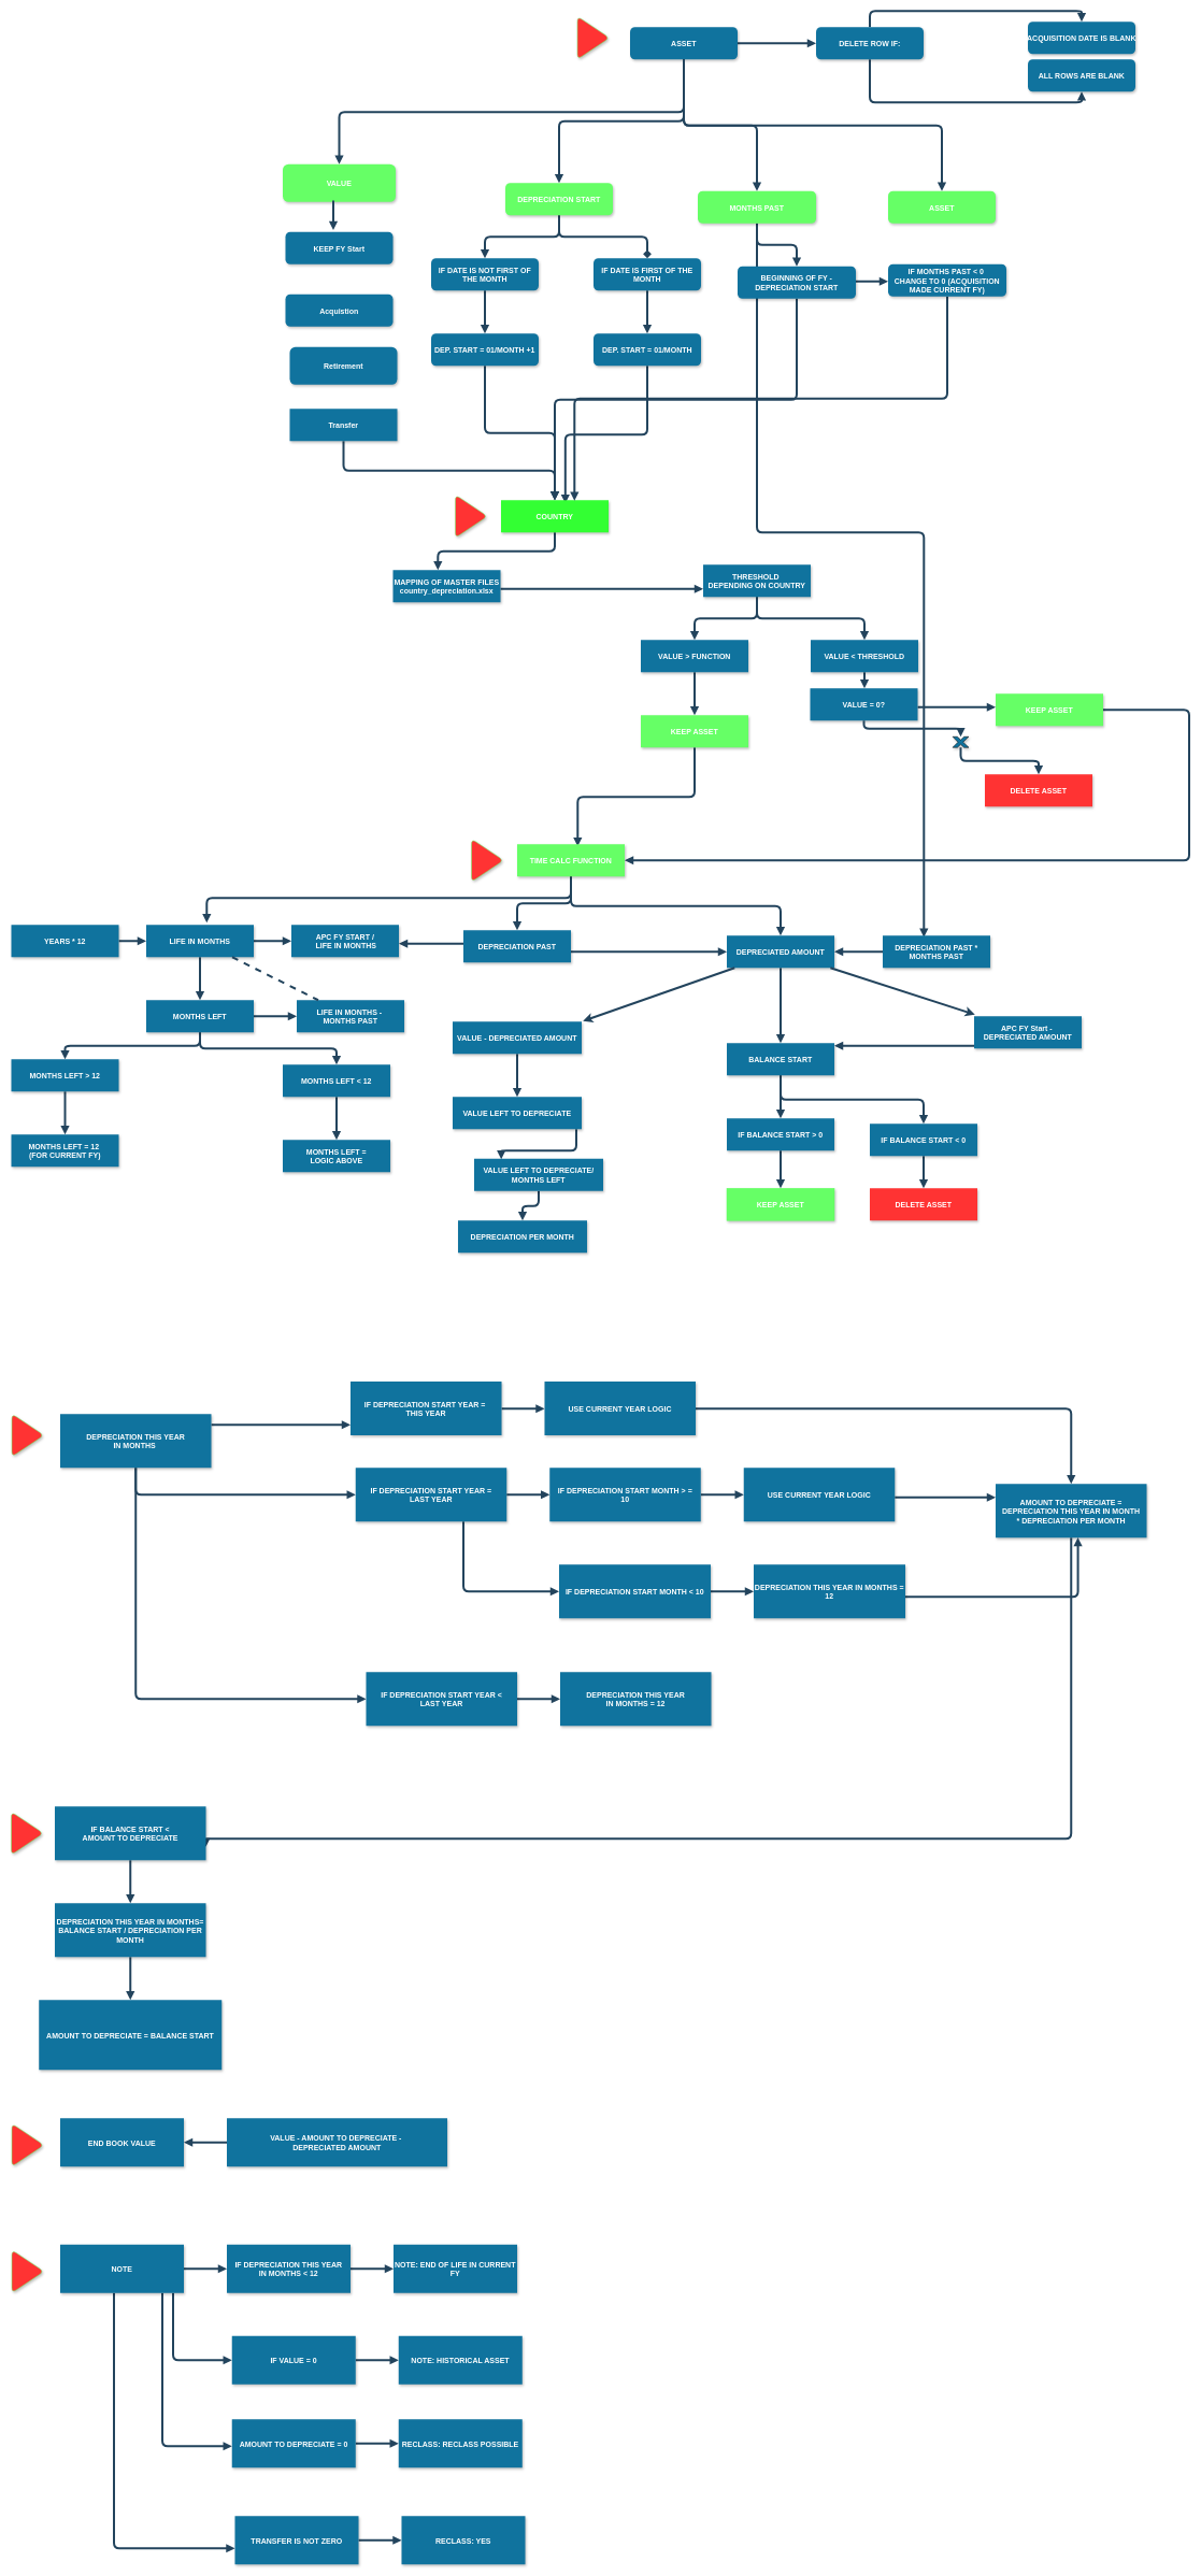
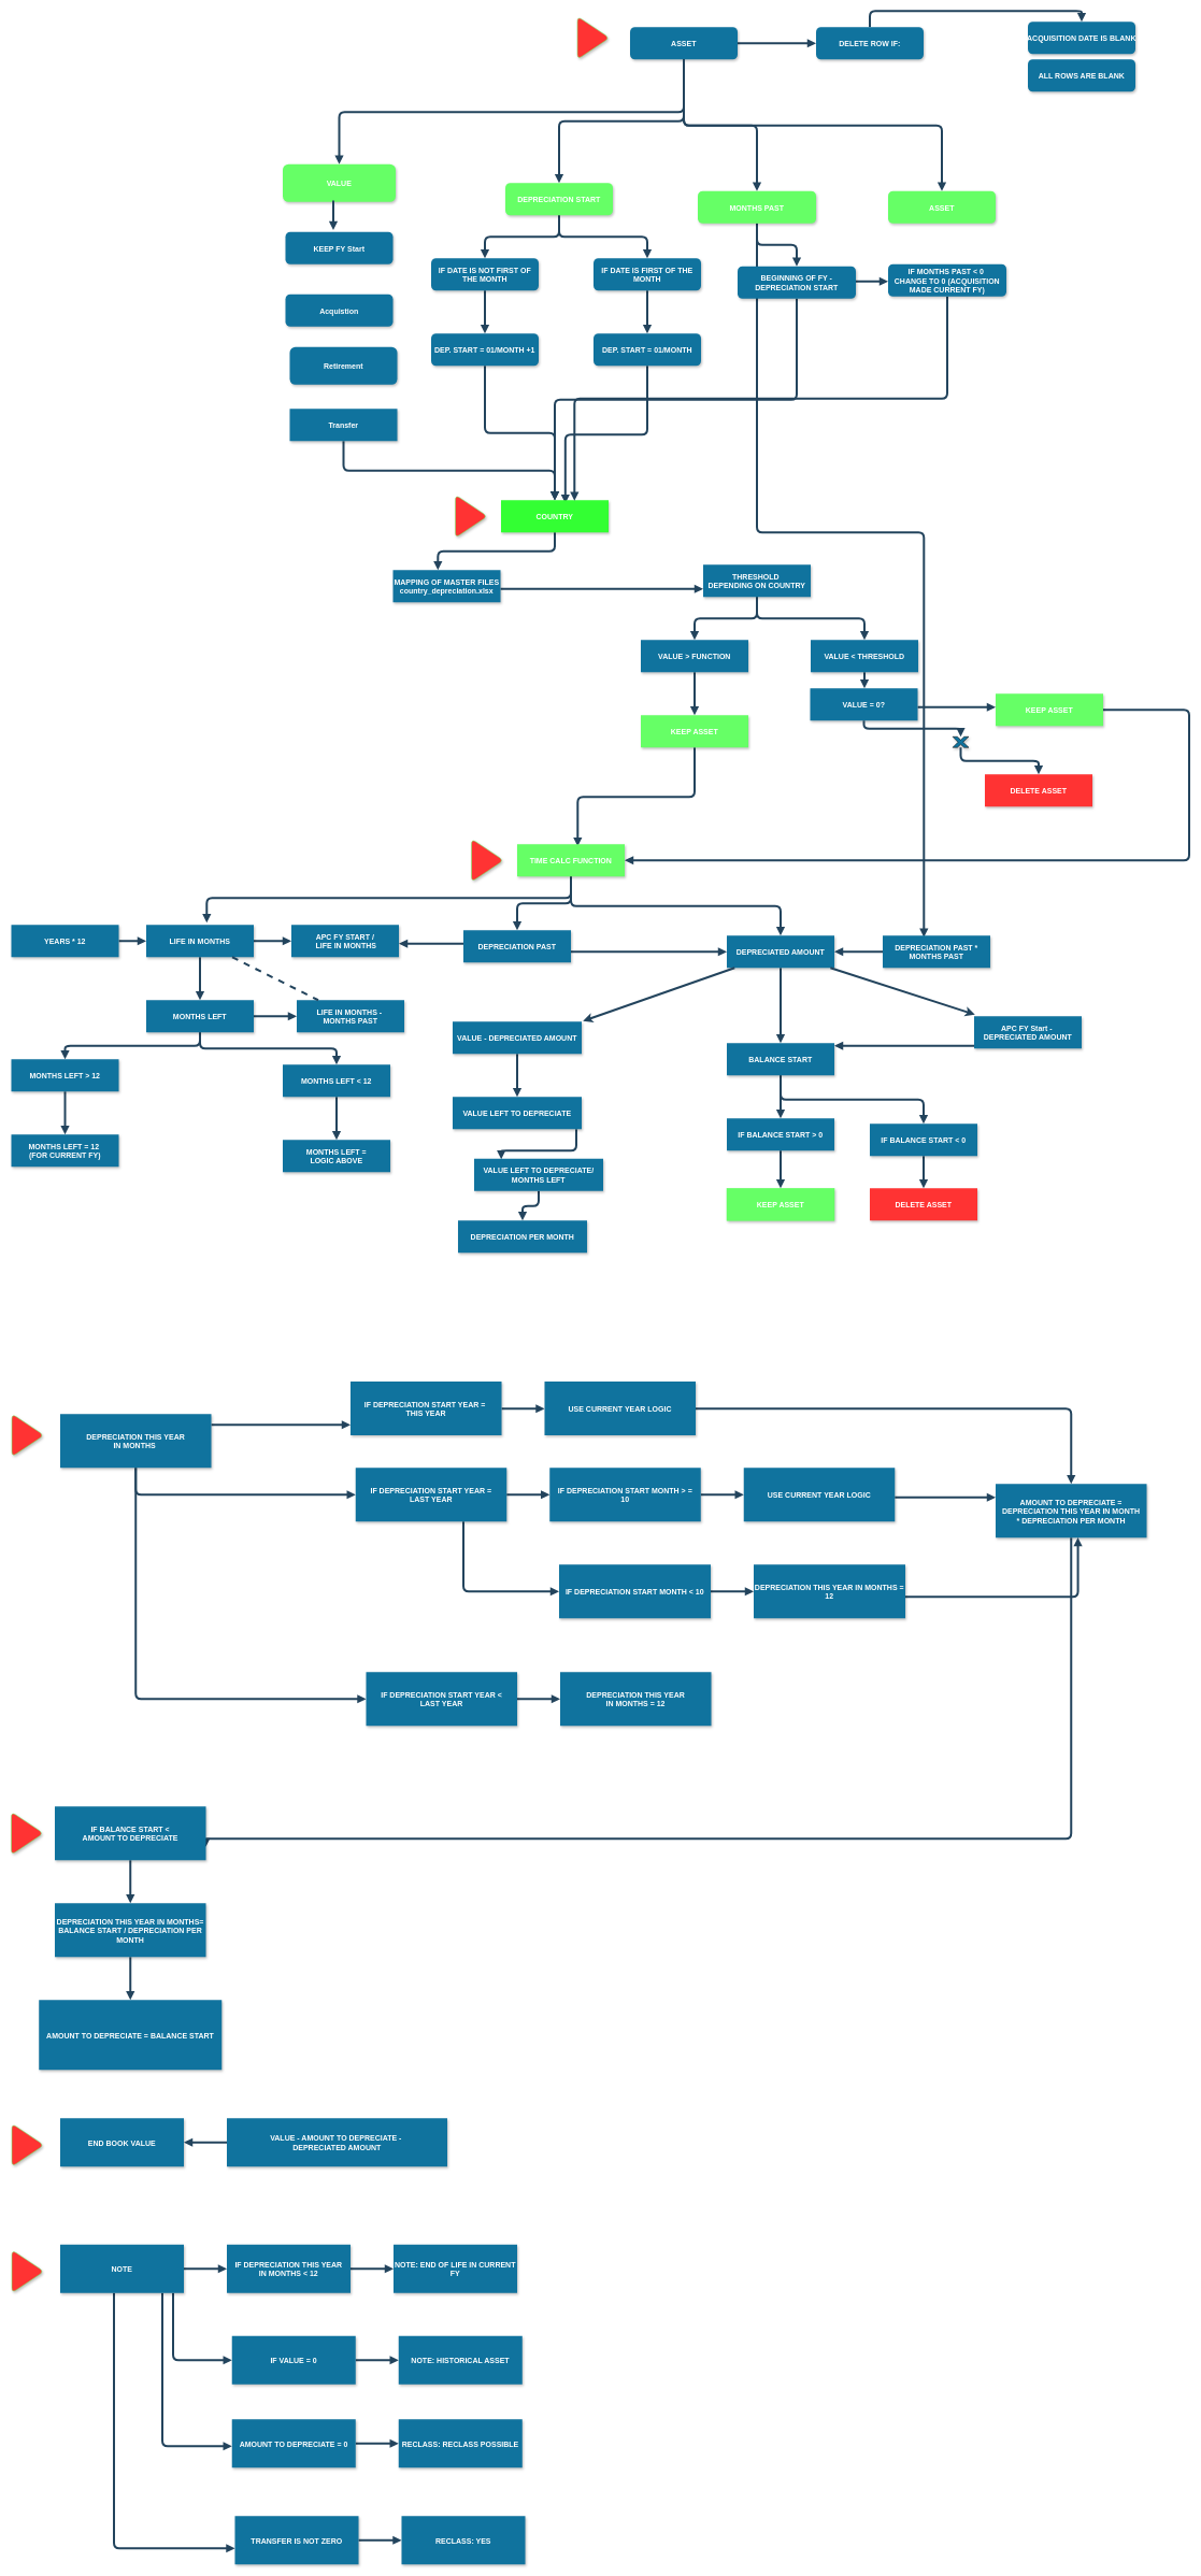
- <mxCell id="20" value="" style="edgeStyle=elbowEdgeStyle;orthogonalLoop=1;jettySize=auto;elbow=vertical;html=1;endArrow=block;endFill=1;strokeColor=#23445D;strokeWidth=4;" edge="1" parent="1" source="21" target="22"><mxGeometry relative="1" as="geometry"><Array as="points"><mxPoint x="1871" y="190" /><mxPoint x="1731" y="280" /></Array></mxGeometry></mxCell>
- <mxCell id="8" value="" style="edgeStyle=elbowEdgeStyle;orthogonalLoop=1;jettySize=auto;elbow=vertical;html=1;endArrow=diamond;endFill=1;strokeColor=#23445D;strokeWidth=4;" edge="1" parent="1" source="10" target="16"><mxGeometry relative="1" as="geometry" /></mxCell>
+ <mxCell id="8" value="" style="edgeStyle=elbowEdgeStyle;orthogonalLoop=1;jettySize=auto;elbow=vertical;html=1;endArrow=block;endFill=1;strokeColor=#23445D;strokeWidth=4;" edge="1" parent="1" source="10" target="16"><mxGeometry relative="1" as="geometry" /></mxCell>
